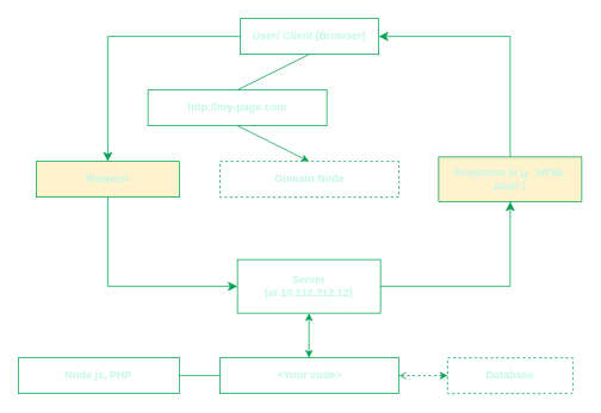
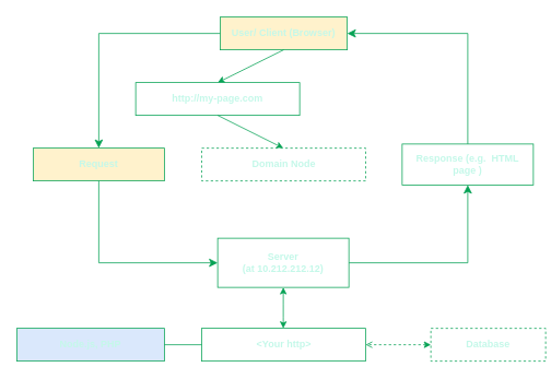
- <mxCell id="2" value="User/ Client (Browser)" style="rounded=0;whiteSpace=wrap;html=1;strokeColor=#06A254;strokeWidth=1;fontColor=#c4f8e9;fontStyle=1;fillStyle=solid;" vertex="1" parent="1"><mxGeometry x="268" y="20" width="155" height="40" as="geometry" /></mxCell>
+ <mxCell id="2" value="User/ Client (Browser)" style="rounded=0;whiteSpace=wrap;html=1;strokeColor=#06A254;strokeWidth=1;fontColor=#c4f8e9;fontStyle=1;fillStyle=solid;fillColor=#fff2cc;" vertex="1" parent="1"><mxGeometry x="268" y="20" width="155" height="40" as="geometry" /></mxCell>
- <mxCell id="3" value="" style="endArrow=none;html=1;fontColor=#c4f8e9;exitX=0.5;exitY=1;exitDx=0;exitDy=0;strokeColor=#06A254;entryX=0.5;entryY=0;entryDx=0;entryDy=0;" edge="1" parent="1" source="2" target="4"><mxGeometry width="50" height="50" relative="1" as="geometry"><mxPoint x="340" y="270" as="sourcePoint" /><mxPoint x="346" y="120" as="targetPoint" /></mxGeometry></mxCell>
+ <mxCell id="3" value="" style="endArrow=classic;html=1;fontColor=#c4f8e9;exitX=0.5;exitY=1;exitDx=0;exitDy=0;strokeColor=#06A254;entryX=0.5;entryY=0;entryDx=0;entryDy=0;" edge="1" parent="1" source="2" target="4"><mxGeometry width="50" height="50" relative="1" as="geometry"><mxPoint x="340" y="270" as="sourcePoint" /><mxPoint x="346" y="120" as="targetPoint" /></mxGeometry></mxCell>
- <mxCell id="8" value="Response (e.g.&amp;nbsp; HTML&lt;br&gt;page )" style="rounded=0;whiteSpace=wrap;html=1;strokeColor=#06A254;strokeWidth=1;fontColor=#c4f8e9;fontStyle=1;fillStyle=solid;fillColor=#fff2cc;" vertex="1" parent="1"><mxGeometry x="490" y="175" width="160" height="50" as="geometry" /></mxCell>
+ <mxCell id="8" value="Response (e.g.&amp;nbsp; HTML&lt;br&gt;page )" style="rounded=0;whiteSpace=wrap;html=1;strokeColor=#06A254;strokeWidth=1;fontColor=#c4f8e9;fontStyle=1;fillStyle=solid;" vertex="1" parent="1"><mxGeometry x="490" y="175" width="160" height="50" as="geometry" /></mxCell>
- <mxCell id="14" value="Node.js, PHP" style="rounded=0;whiteSpace=wrap;html=1;strokeColor=#06A254;strokeWidth=1;fontColor=#c4f8e9;fontStyle=1;fillStyle=solid;" vertex="1" parent="1"><mxGeometry x="20" y="400" width="180" height="40" as="geometry" /></mxCell>
+ <mxCell id="14" value="Node.js, PHP" style="rounded=0;whiteSpace=wrap;html=1;strokeColor=#06A254;strokeWidth=1;fontColor=#c4f8e9;fontStyle=1;fillStyle=solid;fillColor=#dae8fc;" vertex="1" parent="1"><mxGeometry x="20" y="400" width="180" height="40" as="geometry" /></mxCell>
- <mxCell id="11" value="&amp;lt;Your code&amp;gt;" style="rounded=0;whiteSpace=wrap;html=1;strokeColor=#06A254;strokeWidth=1;fontColor=#c4f8e9;fontStyle=1;fillStyle=solid;" vertex="1" parent="1"><mxGeometry x="245.5" y="400" width="200" height="40" as="geometry" /></mxCell>
+ <mxCell id="11" value="&amp;lt;Your http&amp;gt;" style="rounded=0;whiteSpace=wrap;html=1;strokeColor=#06A254;strokeWidth=1;fontColor=#c4f8e9;fontStyle=1;fillStyle=solid;" vertex="1" parent="1"><mxGeometry x="245.5" y="400" width="200" height="40" as="geometry" /></mxCell>
- <mxCell id="12" value="Database" style="rounded=0;whiteSpace=wrap;html=1;strokeColor=#06A254;strokeWidth=1;fontColor=#c4f8e9;fontStyle=1;dashed=1;fillStyle=solid;" vertex="1" parent="1"><mxGeometry x="500" y="400" width="140" height="40" as="geometry" /></mxCell>
+ <mxCell id="12" value="Database" style="rounded=0;whiteSpace=wrap;html=1;strokeColor=#06A254;strokeWidth=1;fontColor=#c4f8e9;fontStyle=1;dashed=1;fillStyle=solid;" vertex="1" parent="1"><mxGeometry x="525" y="400" width="140" height="40" as="geometry" /></mxCell>
